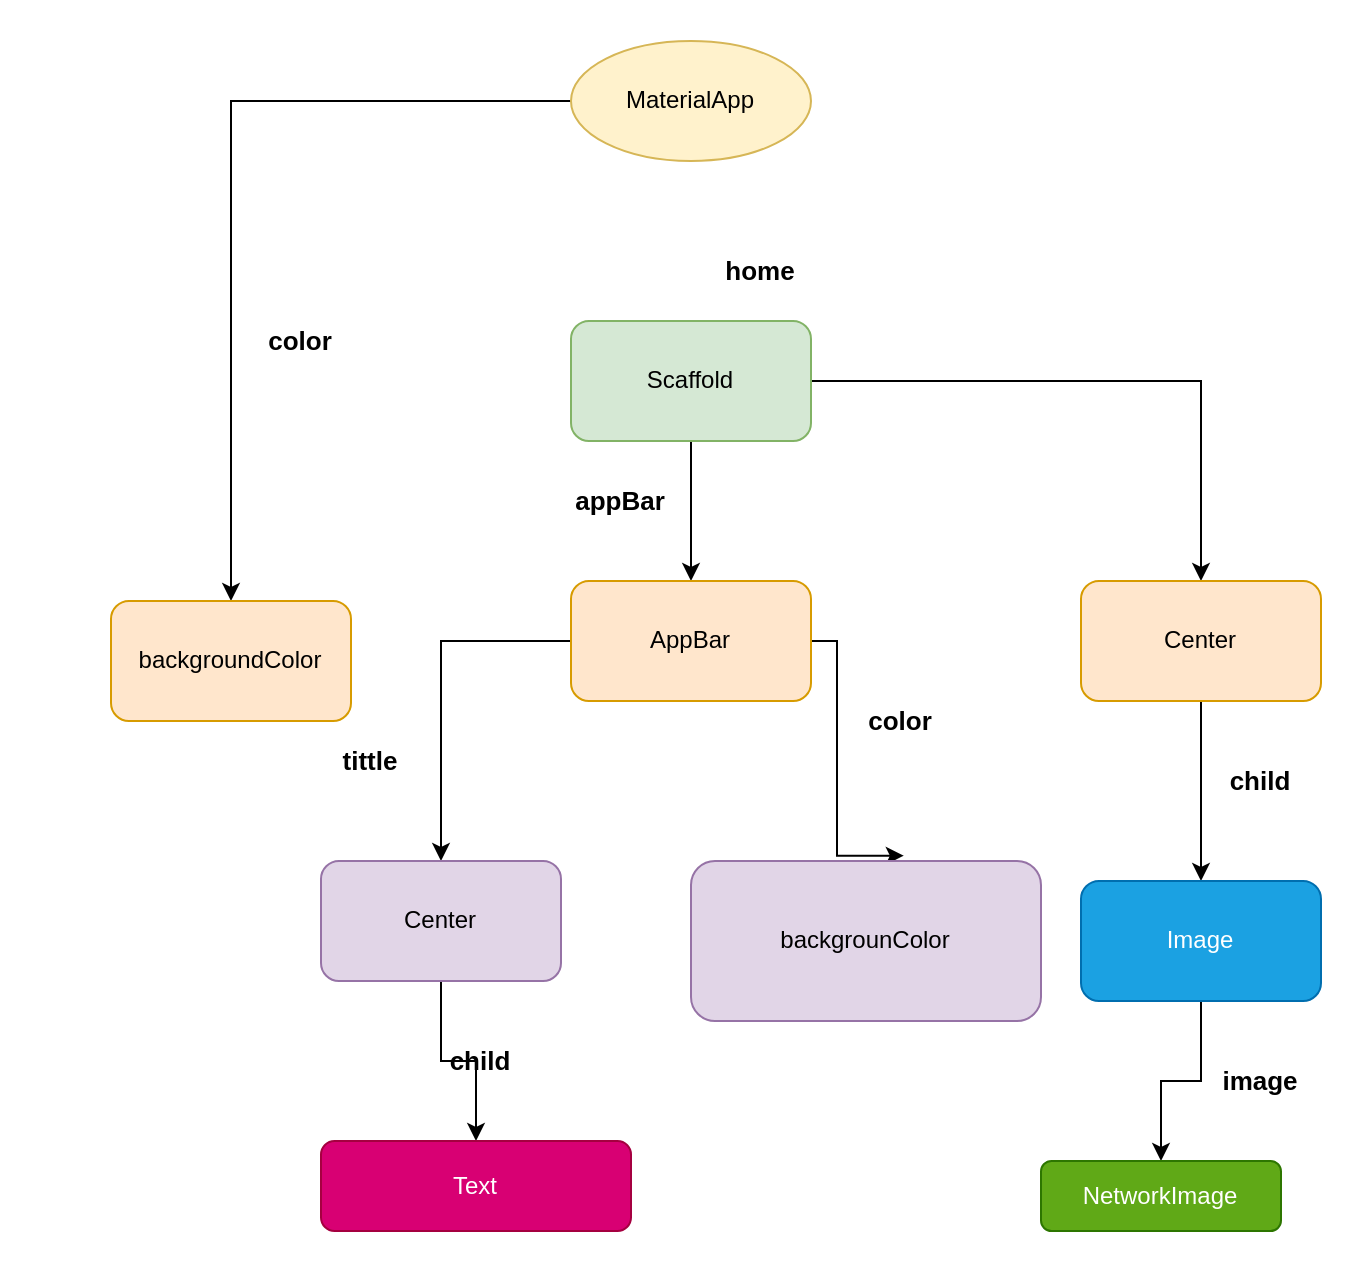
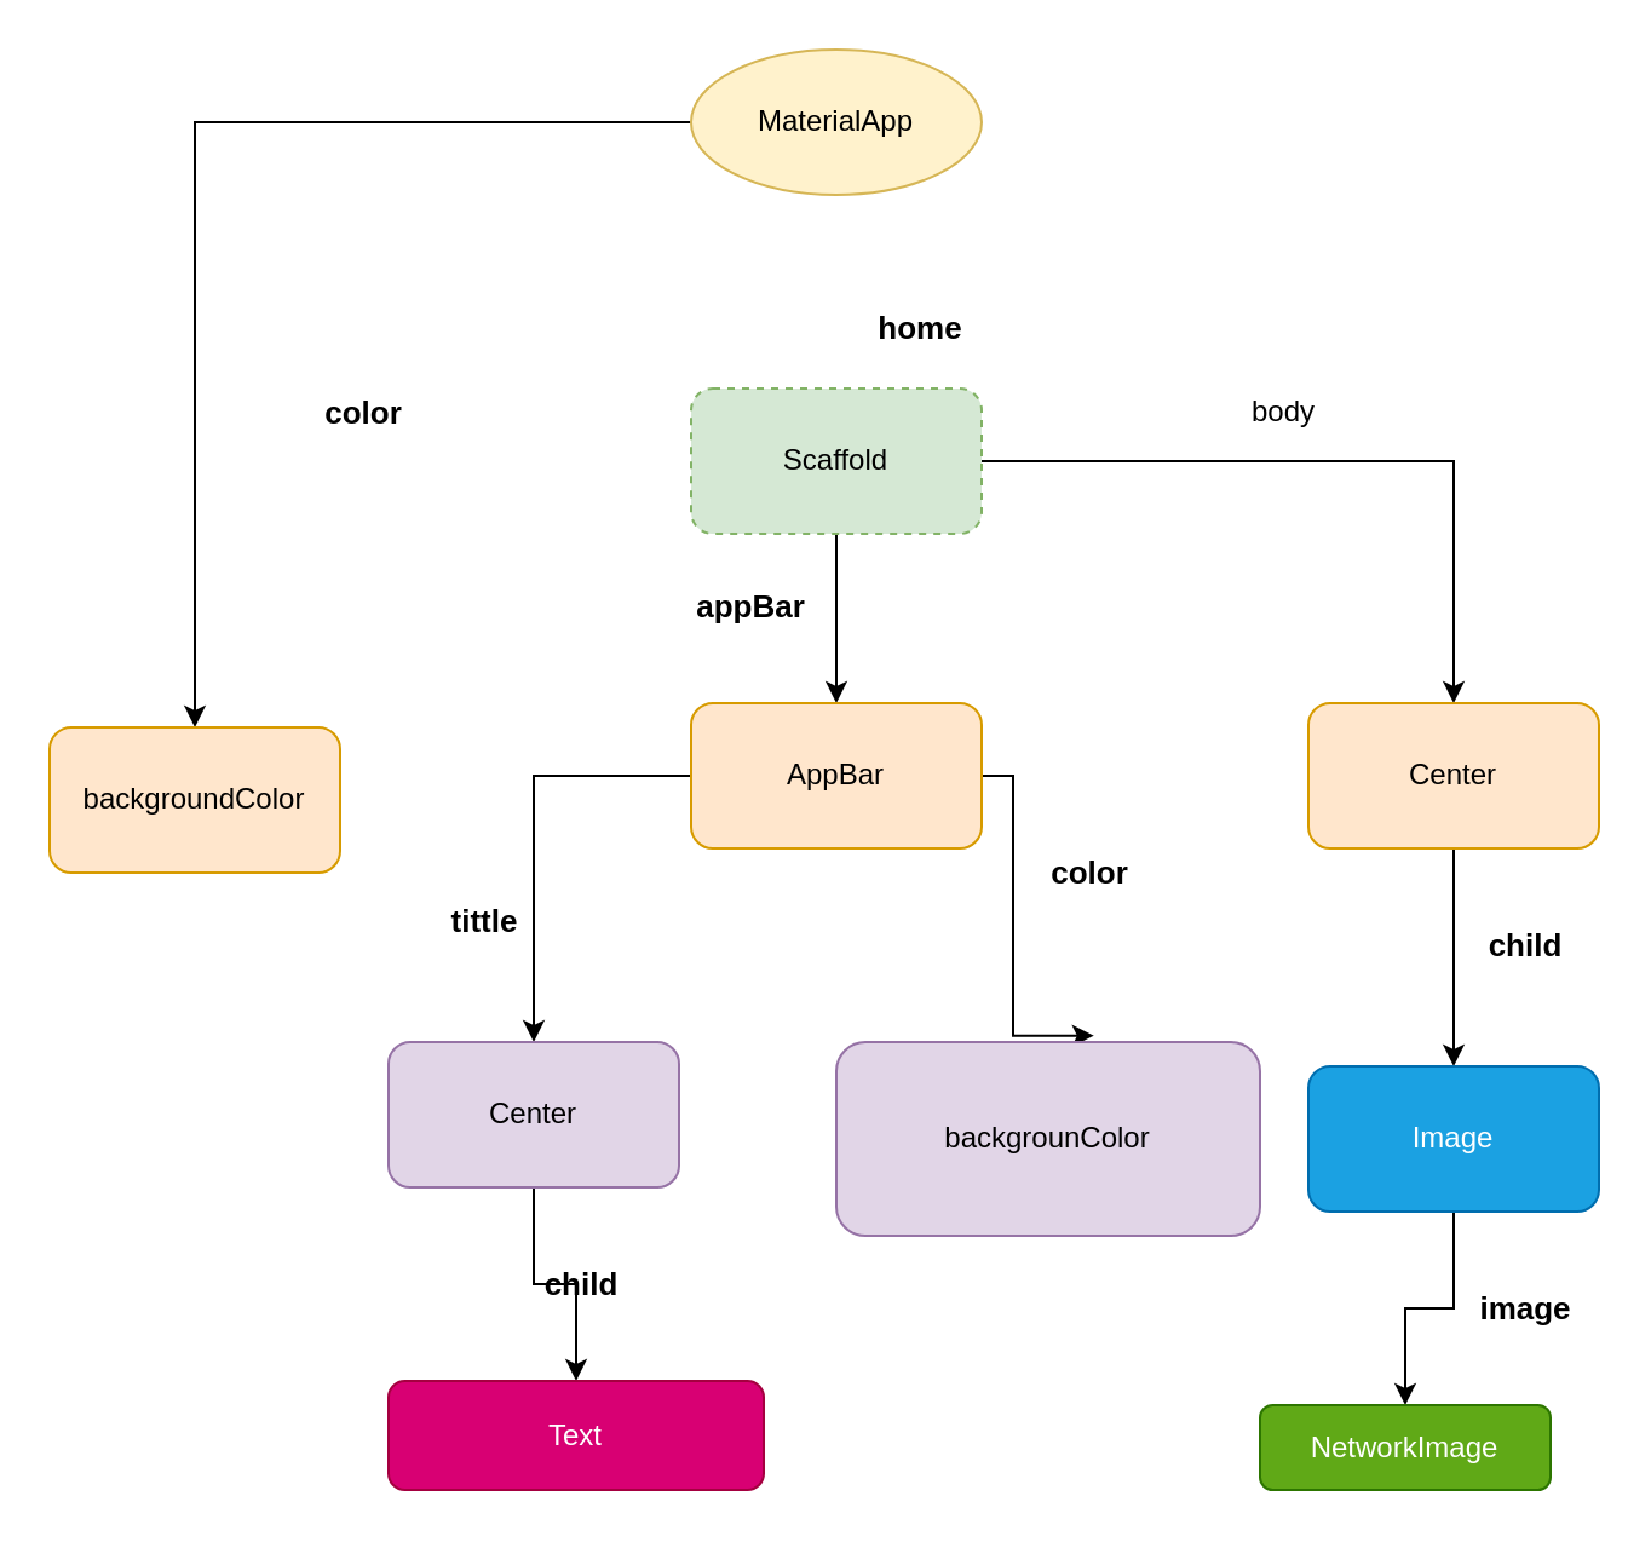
+ <mxCell id="22" value="body" style="text;html=1;strokeColor=none;fillColor=none;align=center;verticalAlign=middle;whiteSpace=wrap;rounded=0;" vertex="1" parent="1"><mxGeometry x="510" y="160" width="40" height="20" as="geometry" /></mxCell>
- <mxCell id="6" value="Scaffold" style="rounded=1;whiteSpace=wrap;html=1;fillColor=#d5e8d4;strokeColor=#82b366;" parent="1" vertex="1"><mxGeometry x="285" y="160" width="120" height="60" as="geometry" /></mxCell>
+ <mxCell id="6" value="Scaffold" style="rounded=1;whiteSpace=wrap;html=1;fillColor=#d5e8d4;strokeColor=#82b366;dashed=1;" parent="1" vertex="1"><mxGeometry x="285" y="160" width="120" height="60" as="geometry" /></mxCell>
- <mxCell id="7" value="backgroundColor" style="rounded=1;whiteSpace=wrap;html=1;fillColor=#ffe6cc;strokeColor=#d79b00;" parent="1" vertex="1"><mxGeometry x="55" y="300" width="120" height="60" as="geometry" /></mxCell>
+ <mxCell id="7" value="backgroundColor" style="rounded=1;whiteSpace=wrap;html=1;fillColor=#ffe6cc;strokeColor=#d79b00;" parent="1" vertex="1"><mxGeometry x="20" y="300" width="120" height="60" as="geometry" /></mxCell>
- <mxCell id="25" value="tittle" style="text;html=1;strokeColor=none;fillColor=none;align=center;verticalAlign=middle;whiteSpace=wrap;rounded=0;fontSize=13;fontStyle=1" vertex="1" parent="1"><mxGeometry x="165" y="370" width="40" height="20" as="geometry" /></mxCell>
+ <mxCell id="25" value="tittle" style="text;html=1;strokeColor=none;fillColor=none;align=center;verticalAlign=middle;whiteSpace=wrap;rounded=0;fontSize=13;fontStyle=1" vertex="1" parent="1"><mxGeometry x="180" y="370" width="40" height="20" as="geometry" /></mxCell>
